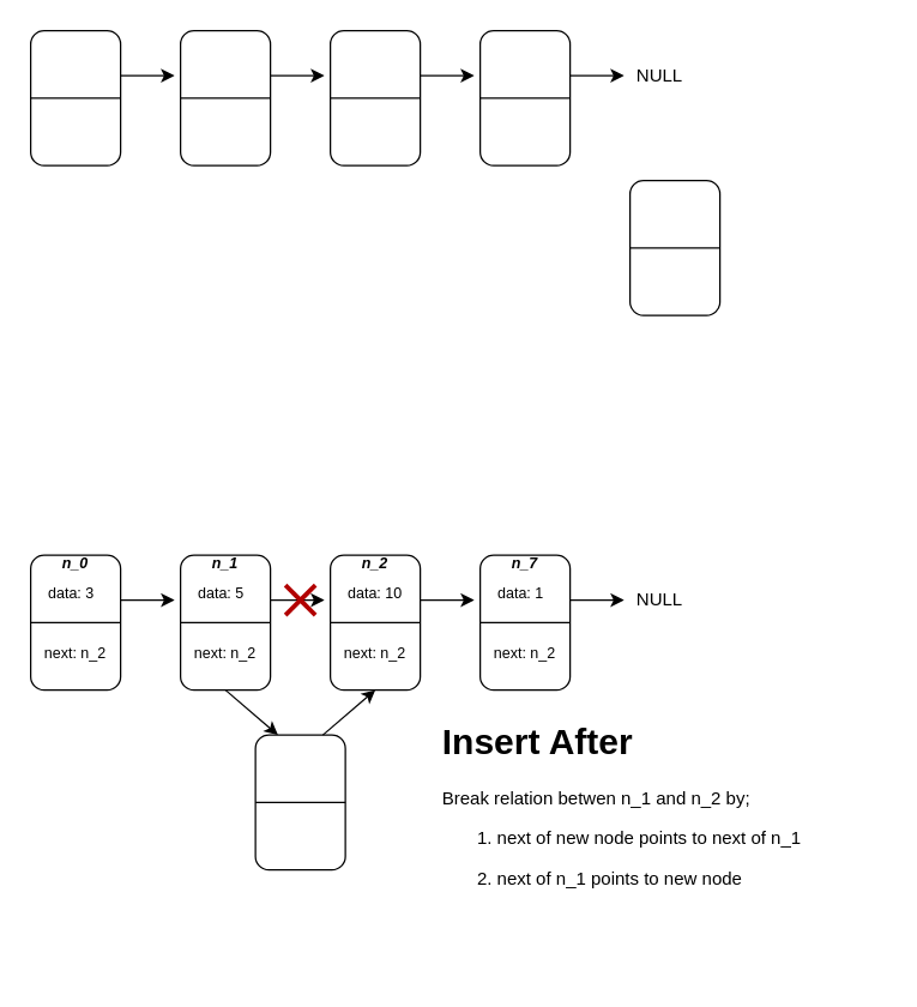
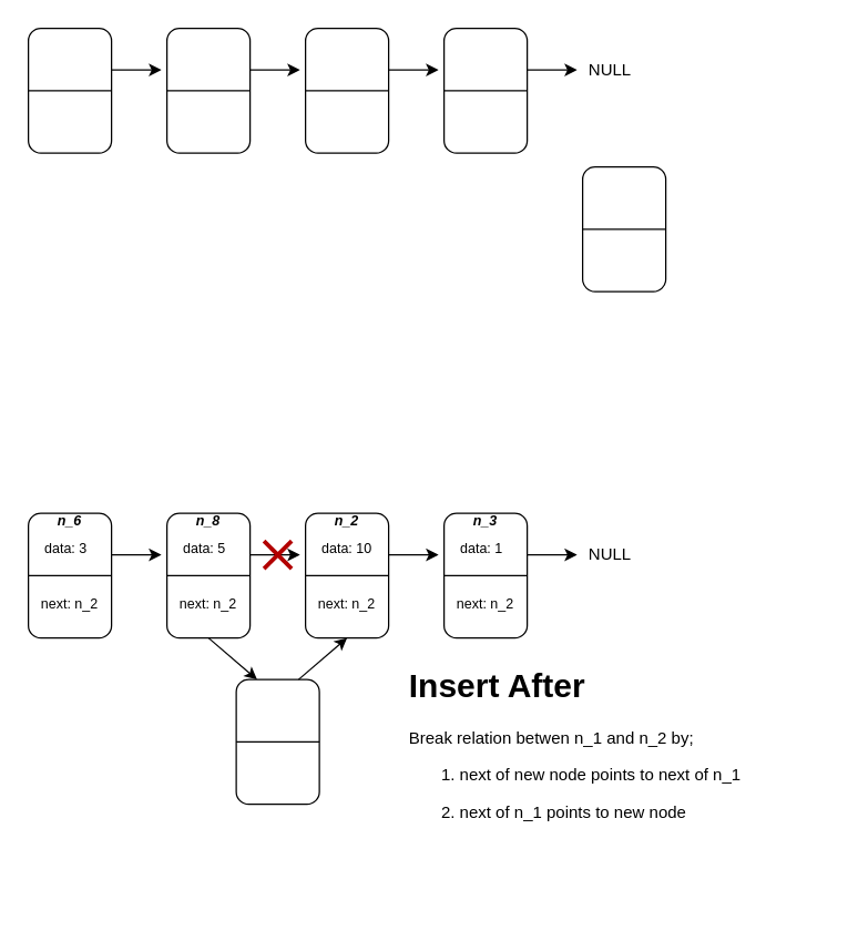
- <mxCell id="40" value="&lt;font size=&quot;1&quot;&gt;&lt;b&gt;&lt;i&gt;n_0&lt;/i&gt;&lt;/b&gt;&lt;/font&gt;" style="text;html=1;strokeColor=none;fillColor=none;align=center;verticalAlign=middle;whiteSpace=wrap;rounded=0;" vertex="1" parent="1"><mxGeometry x="30" y="370" width="40" height="10" as="geometry" /></mxCell>
+ <mxCell id="40" value="&lt;font size=&quot;1&quot;&gt;&lt;b&gt;&lt;i&gt;n_6&lt;/i&gt;&lt;/b&gt;&lt;/font&gt;" style="text;html=1;strokeColor=none;fillColor=none;align=center;verticalAlign=middle;whiteSpace=wrap;rounded=0;" vertex="1" parent="1"><mxGeometry x="30" y="370" width="40" height="10" as="geometry" /></mxCell>
- <mxCell id="37" value="&lt;b style=&quot;font-size: x-small&quot;&gt;&lt;i&gt;n_1&lt;/i&gt;&lt;/b&gt;" style="text;html=1;strokeColor=none;fillColor=none;align=center;verticalAlign=middle;whiteSpace=wrap;rounded=0;" vertex="1" parent="1"><mxGeometry x="130" y="370" width="40" height="10" as="geometry" /></mxCell>
+ <mxCell id="37" value="&lt;b style=&quot;font-size: x-small&quot;&gt;&lt;i&gt;n_8&lt;/i&gt;&lt;/b&gt;" style="text;html=1;strokeColor=none;fillColor=none;align=center;verticalAlign=middle;whiteSpace=wrap;rounded=0;" vertex="1" parent="1"><mxGeometry x="130" y="370" width="40" height="10" as="geometry" /></mxCell>
- <mxCell id="42" value="&lt;font size=&quot;1&quot;&gt;&lt;b&gt;&lt;i&gt;n_7&lt;/i&gt;&lt;/b&gt;&lt;/font&gt;" style="text;html=1;strokeColor=none;fillColor=none;align=center;verticalAlign=middle;whiteSpace=wrap;rounded=0;" vertex="1" parent="1"><mxGeometry x="330" y="370" width="40" height="10" as="geometry" /></mxCell>
+ <mxCell id="42" value="&lt;font size=&quot;1&quot;&gt;&lt;b&gt;&lt;i&gt;n_3&lt;/i&gt;&lt;/b&gt;&lt;/font&gt;" style="text;html=1;strokeColor=none;fillColor=none;align=center;verticalAlign=middle;whiteSpace=wrap;rounded=0;" vertex="1" parent="1"><mxGeometry x="330" y="370" width="40" height="10" as="geometry" /></mxCell>
